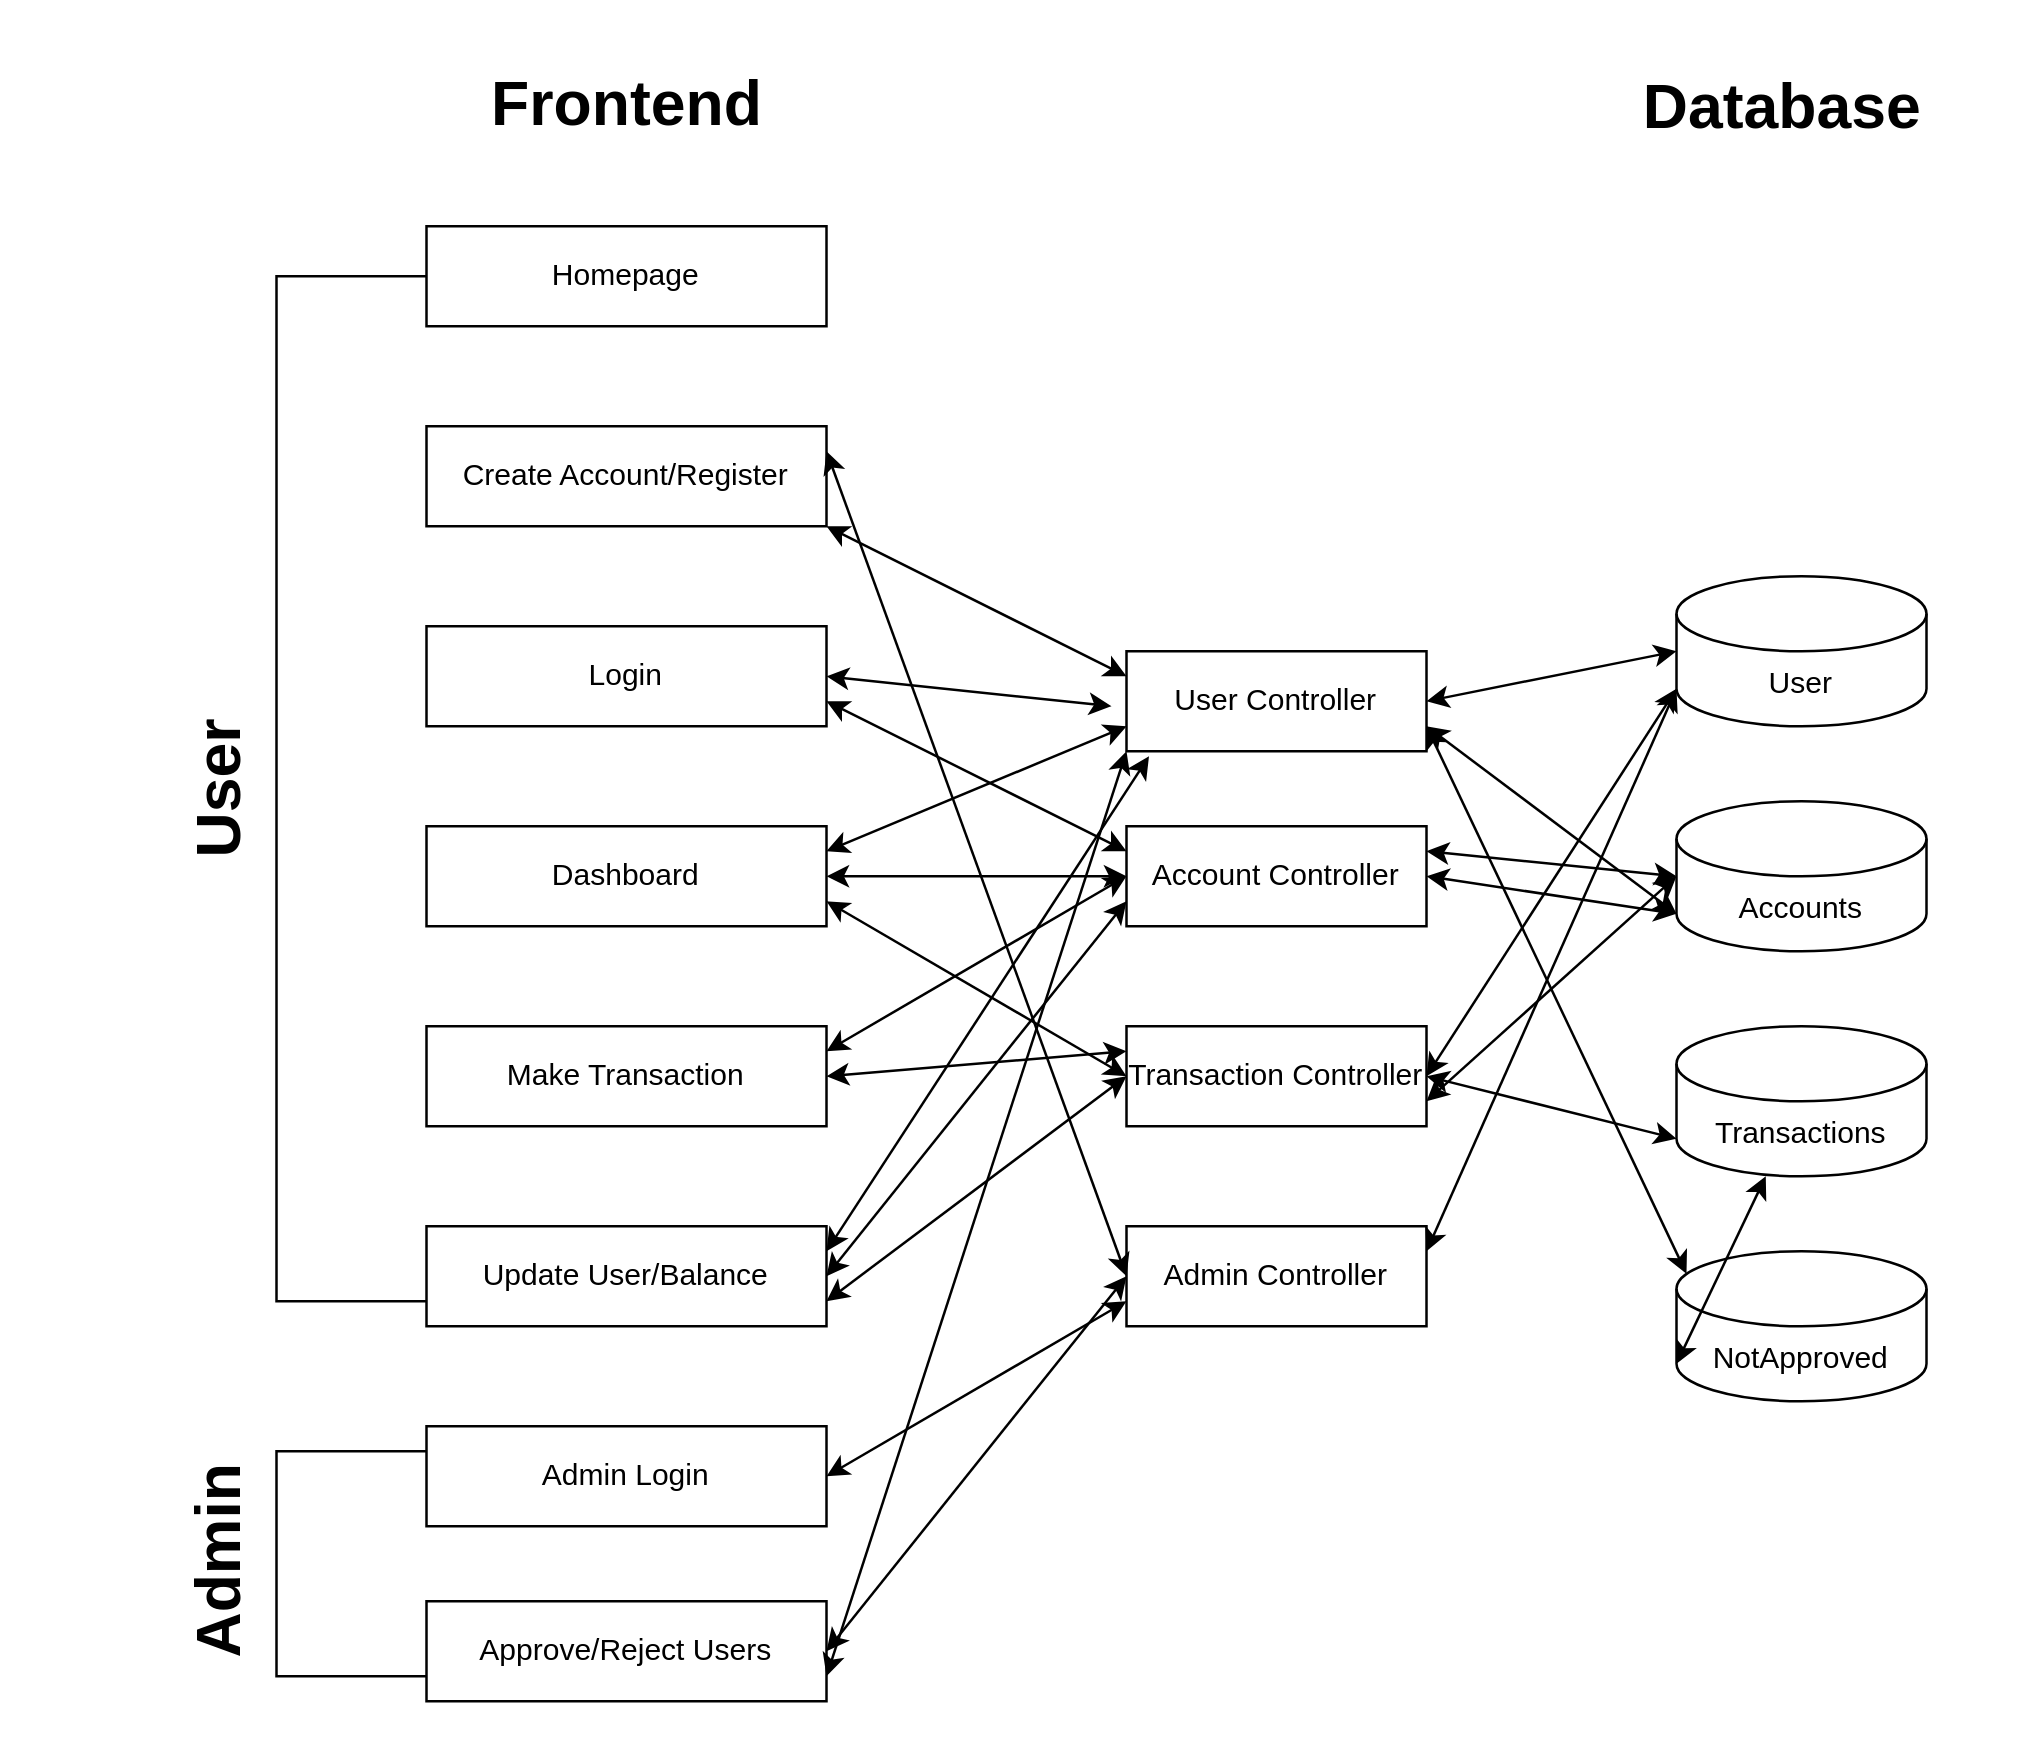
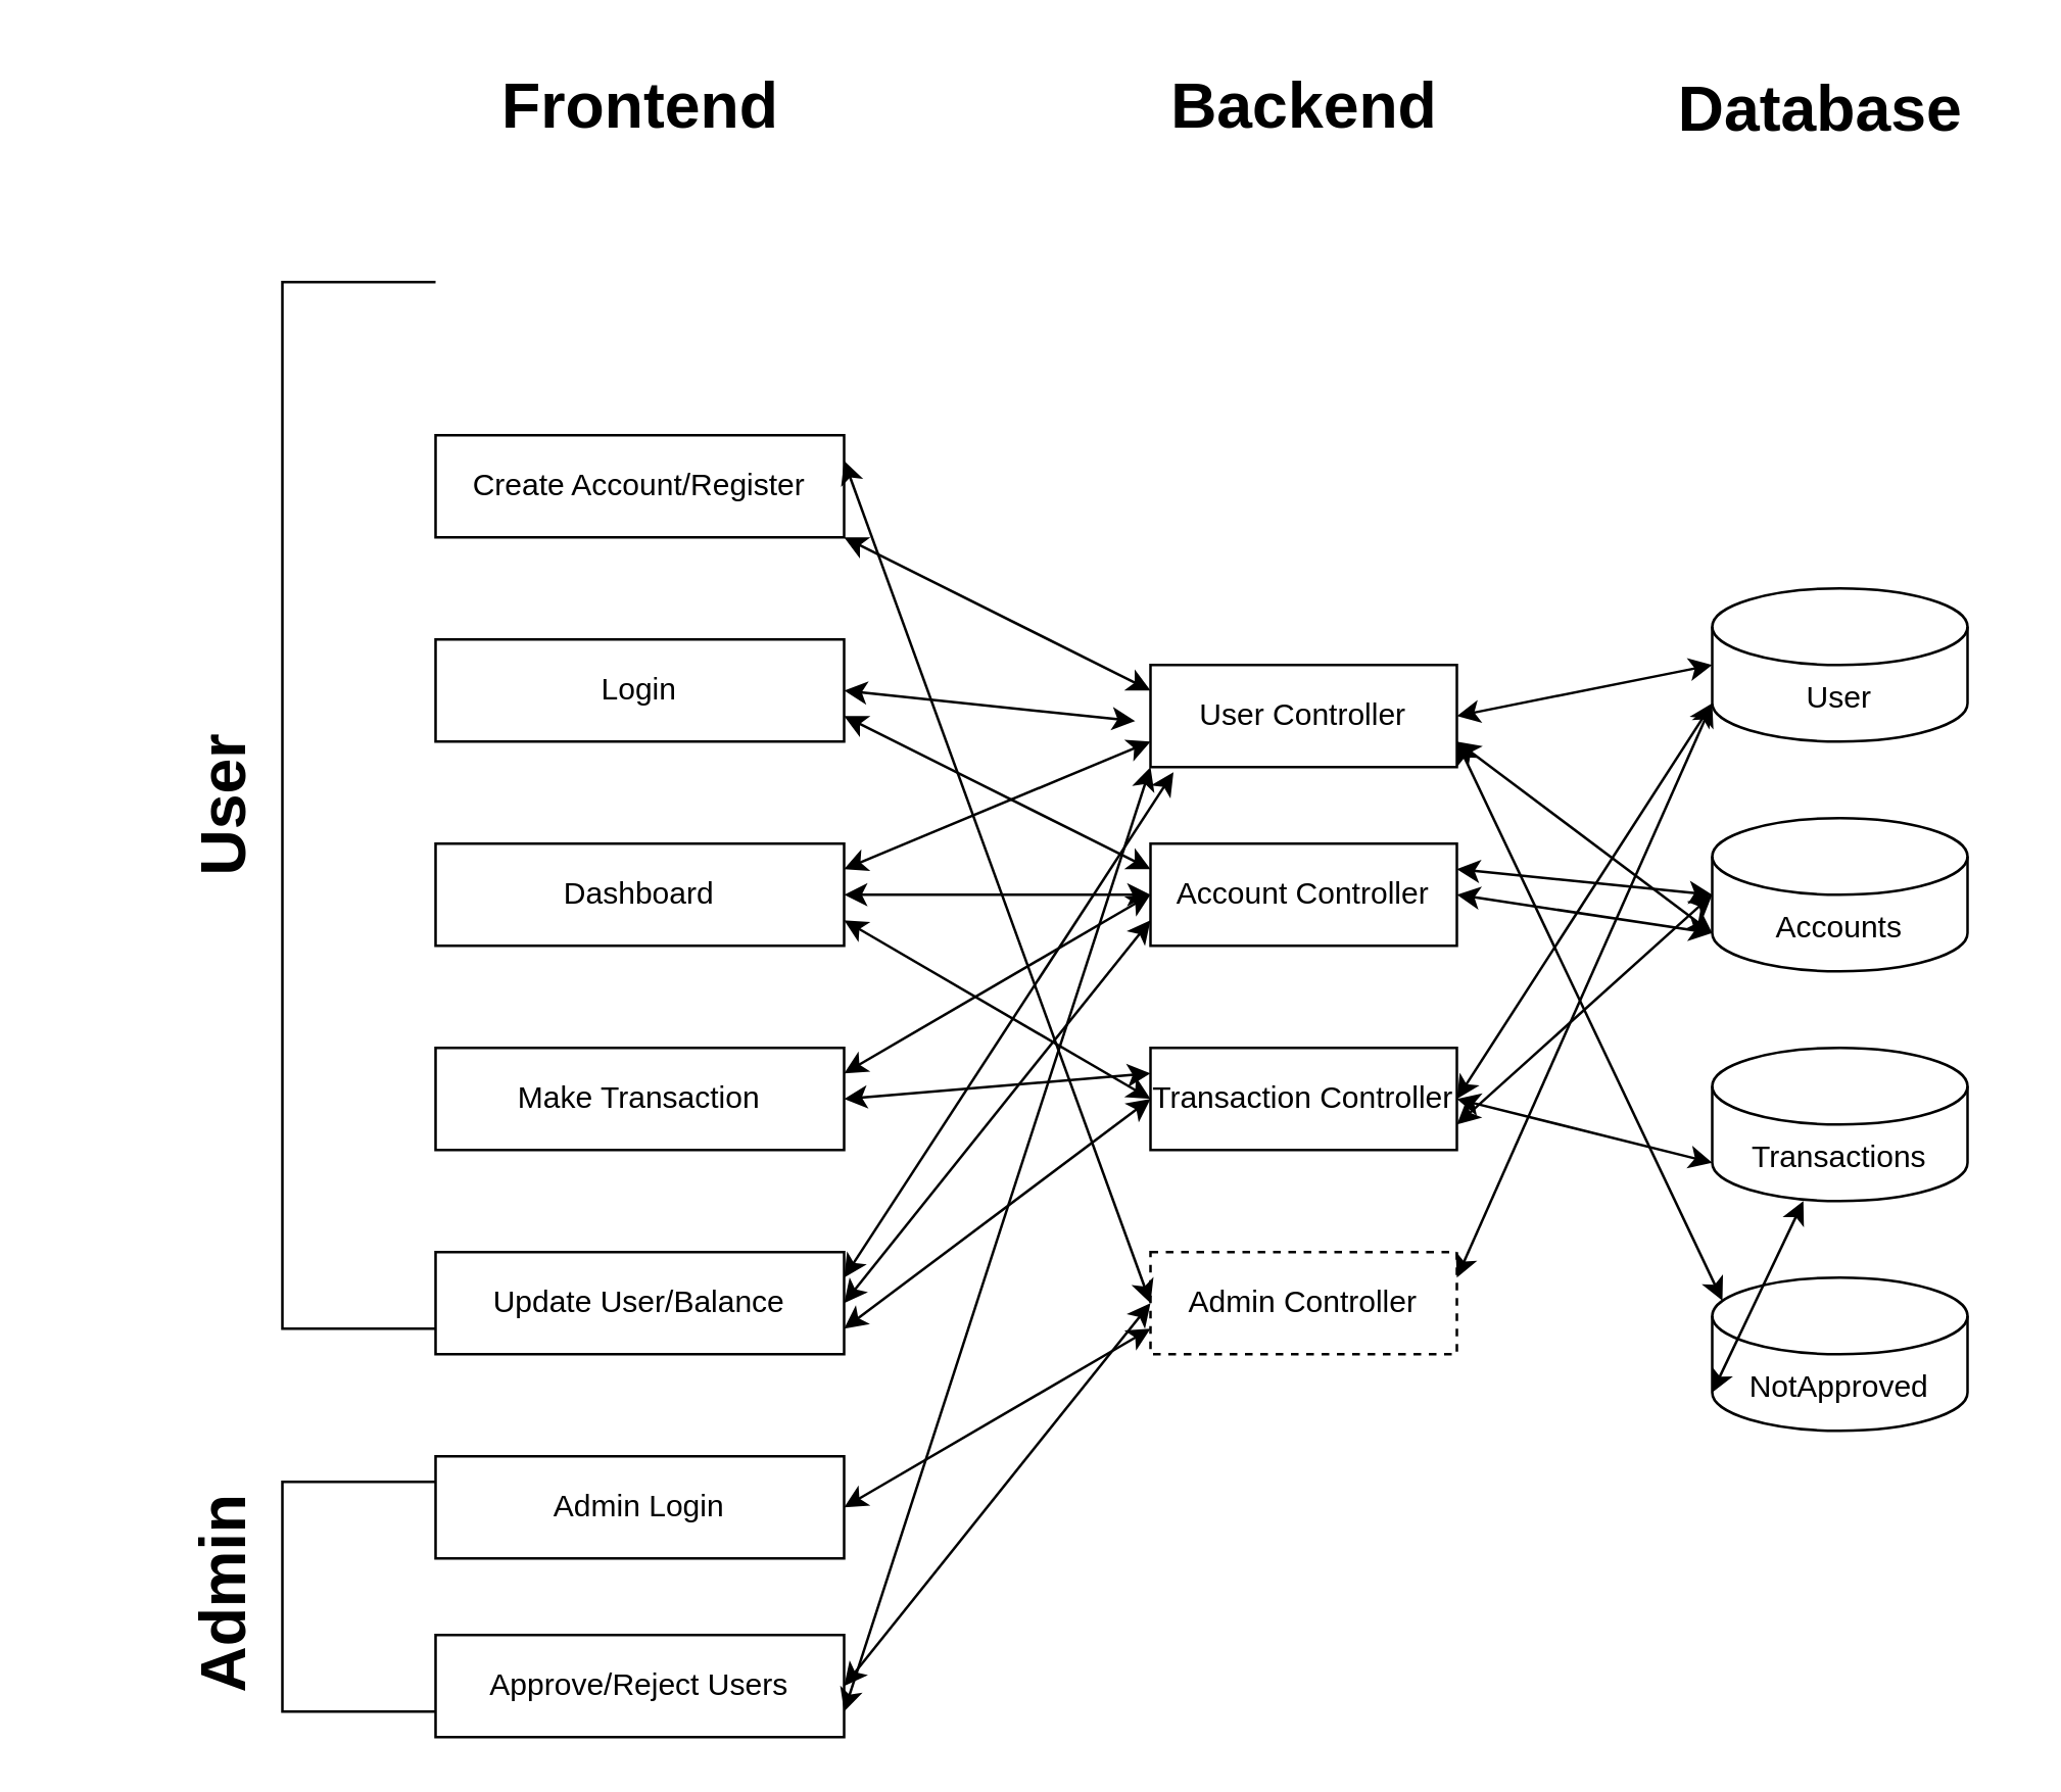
+ <mxCell id="44" value="&lt;font size=&quot;1&quot;&gt;&lt;b style=&quot;font-size: 25px;&quot;&gt;Backend&lt;/b&gt;&lt;/font&gt;" style="text;html=1;align=center;verticalAlign=middle;resizable=0;points=[];autosize=1;strokeColor=none;fillColor=none;" vertex="1" parent="1"><mxGeometry x="445" y="20" width="130" height="40" as="geometry" /></mxCell>
- <mxCell id="10" value="Homepage" style="rounded=0;whiteSpace=wrap;html=1;" vertex="1" parent="1"><mxGeometry x="170" y="90" width="160" height="40" as="geometry" /></mxCell>
- <mxCell id="5" value="Admin Controller" style="rounded=0;whiteSpace=wrap;html=1;" vertex="1" parent="1"><mxGeometry x="450" y="490" width="120" height="40" as="geometry" /></mxCell>
+ <mxCell id="5" value="Admin Controller" style="rounded=0;whiteSpace=wrap;html=1;dashed=1;" vertex="1" parent="1"><mxGeometry x="450" y="490" width="120" height="40" as="geometry" /></mxCell>
